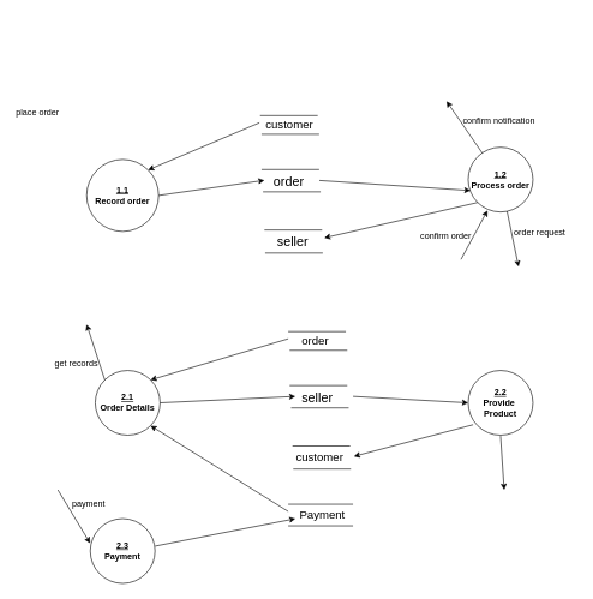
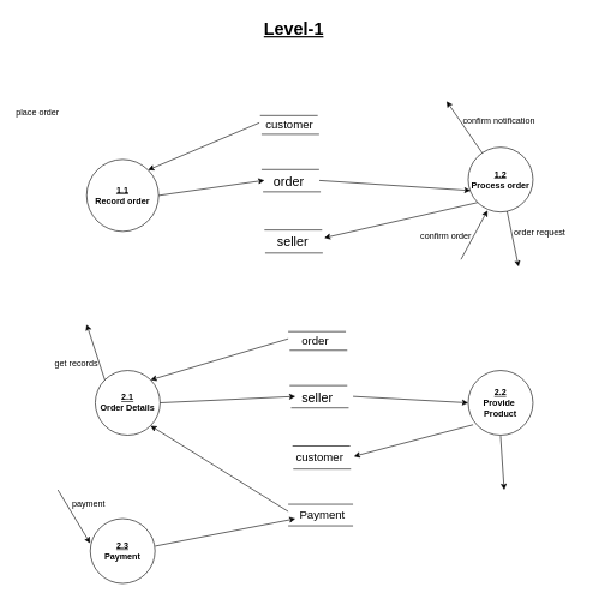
+ <mxCell id="14" value="&lt;font style=&quot;font-size: 24px&quot;&gt;&lt;u&gt;&lt;b&gt;Level-1&lt;/b&gt;&lt;/u&gt;&lt;/font&gt;" style="text;html=1;strokeColor=none;fillColor=none;align=center;verticalAlign=middle;whiteSpace=wrap;rounded=0;" vertex="1" parent="1"><mxGeometry x="248" y="20" width="320" height="40" as="geometry" /></mxCell>
